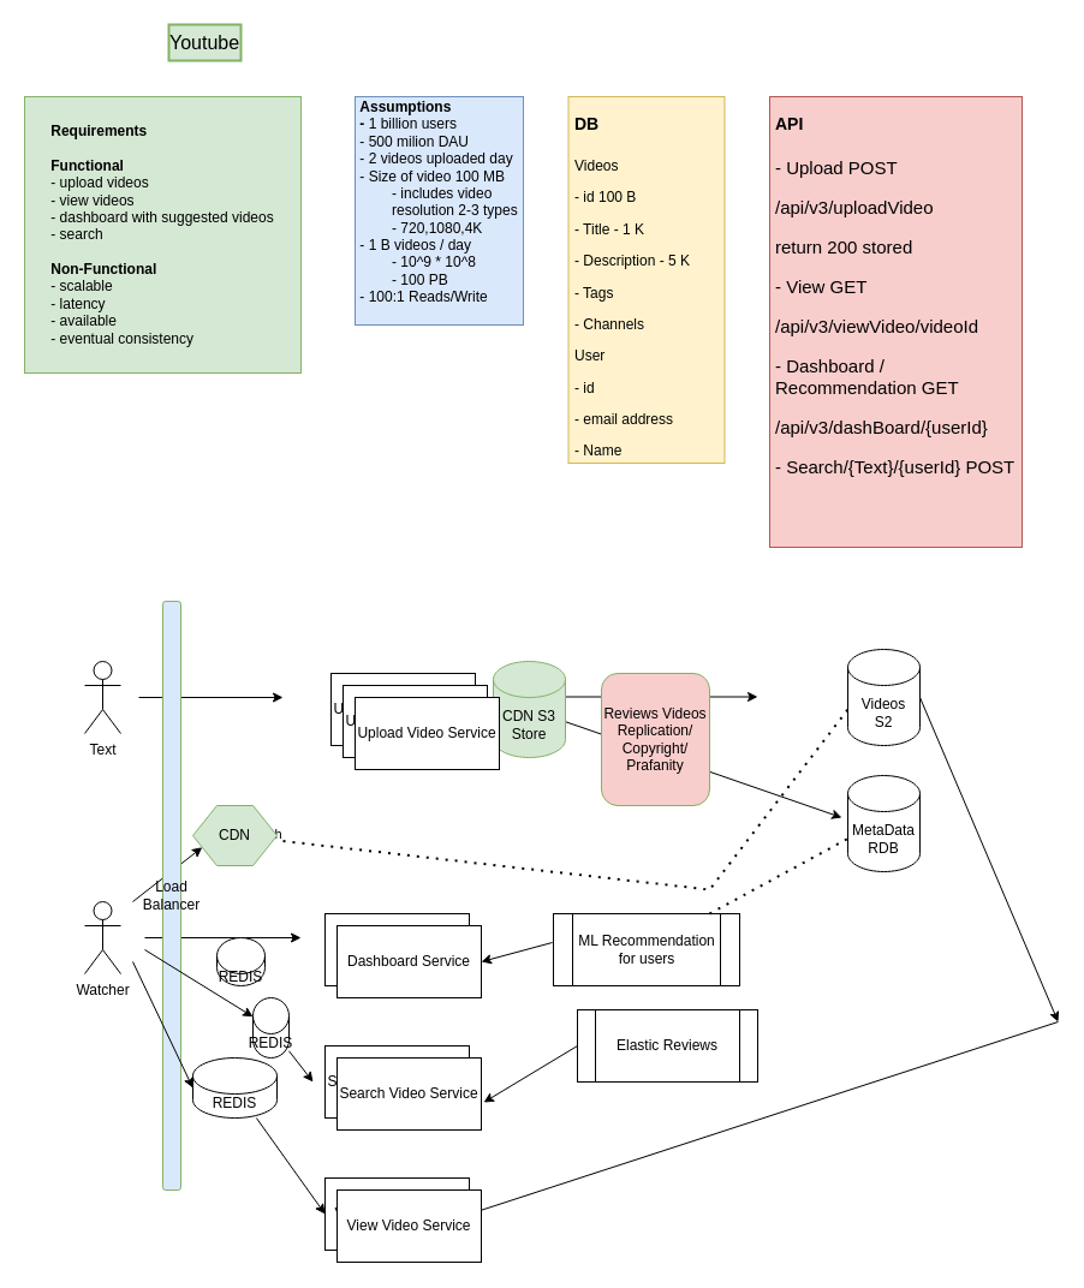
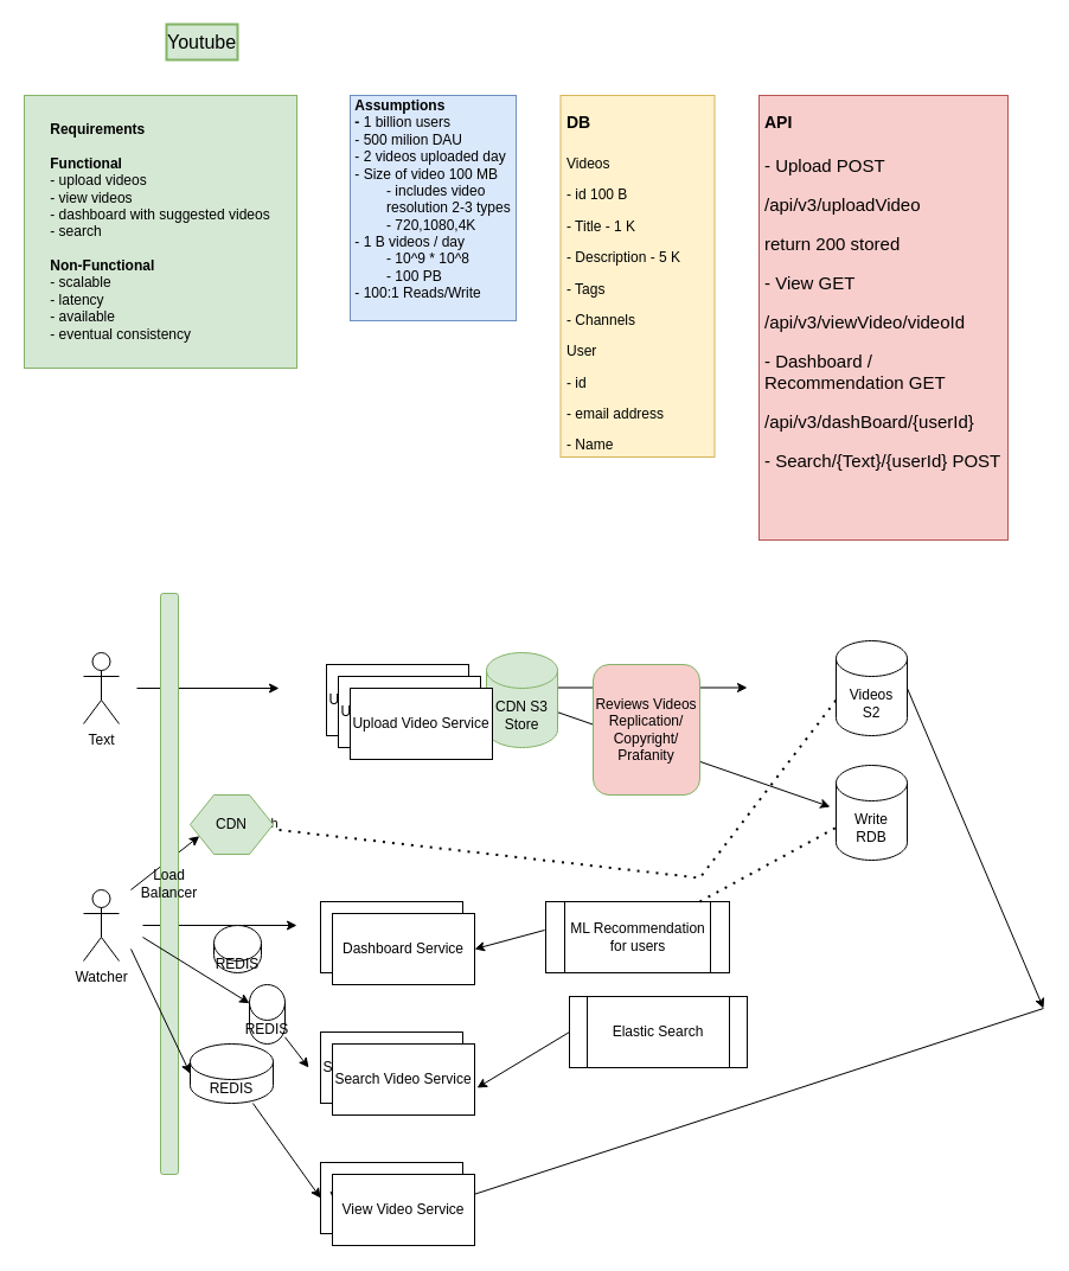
- <mxCell id="9" value="MetaData&lt;br&gt;RDB" style="shape=cylinder3;whiteSpace=wrap;html=1;boundedLbl=1;backgroundOutline=1;size=15;" vertex="1" parent="1"><mxGeometry x="705" y="645" width="60" height="80" as="geometry" /></mxCell>
+ <mxCell id="9" value="Write&lt;br&gt;RDB" style="shape=cylinder3;whiteSpace=wrap;html=1;boundedLbl=1;backgroundOutline=1;size=15;" vertex="1" parent="1"><mxGeometry x="705" y="645" width="60" height="80" as="geometry" /></mxCell>
- <mxCell id="31" value="Load Balancer" style="rounded=1;whiteSpace=wrap;html=1;fillColor=#dae8fc;strokeColor=#82b366;" vertex="1" parent="1"><mxGeometry x="135" y="500" width="15" height="490" as="geometry" /></mxCell>
+ <mxCell id="31" value="Load Balancer" style="rounded=1;whiteSpace=wrap;html=1;fillColor=#d5e8d4;strokeColor=#82b366;" vertex="1" parent="1"><mxGeometry x="135" y="500" width="15" height="490" as="geometry" /></mxCell>
- <mxCell id="19" value="Elastic Reviews" style="shape=process;whiteSpace=wrap;html=1;backgroundOutline=1;" vertex="1" parent="1"><mxGeometry x="480" y="840" width="150" height="60" as="geometry" /></mxCell>
+ <mxCell id="19" value="Elastic Search" style="shape=process;whiteSpace=wrap;html=1;backgroundOutline=1;" vertex="1" parent="1"><mxGeometry x="480" y="840" width="150" height="60" as="geometry" /></mxCell>
